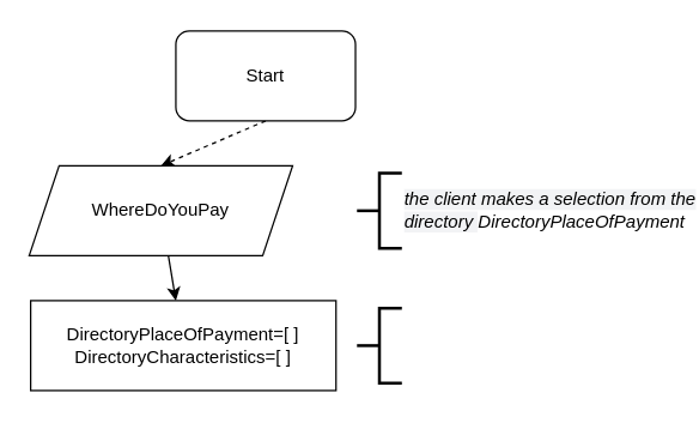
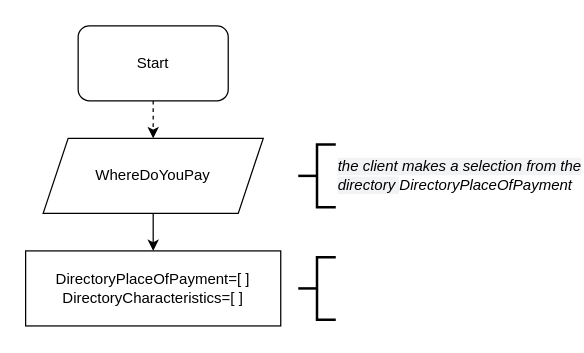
- <mxCell id="3" value="Start" style="rounded=1;whiteSpace=wrap;html=1;" vertex="1" parent="1"><mxGeometry x="117" y="20" width="120" height="60" as="geometry" /></mxCell>
+ <mxCell id="3" value="Start" style="rounded=1;whiteSpace=wrap;html=1;" vertex="1" parent="1"><mxGeometry x="62" y="20" width="120" height="60" as="geometry" /></mxCell>
- <mxCell id="5" value="WhereDoYouPay" style="shape=parallelogram;perimeter=parallelogramPerimeter;whiteSpace=wrap;html=1;fixedSize=1;" vertex="1" parent="1"><mxGeometry x="19" y="110" width="176" height="60" as="geometry" /></mxCell>
+ <mxCell id="5" value="WhereDoYouPay" style="shape=parallelogram;perimeter=parallelogramPerimeter;whiteSpace=wrap;html=1;fixedSize=1;" vertex="1" parent="1"><mxGeometry x="34" y="110" width="176" height="60" as="geometry" /></mxCell>
